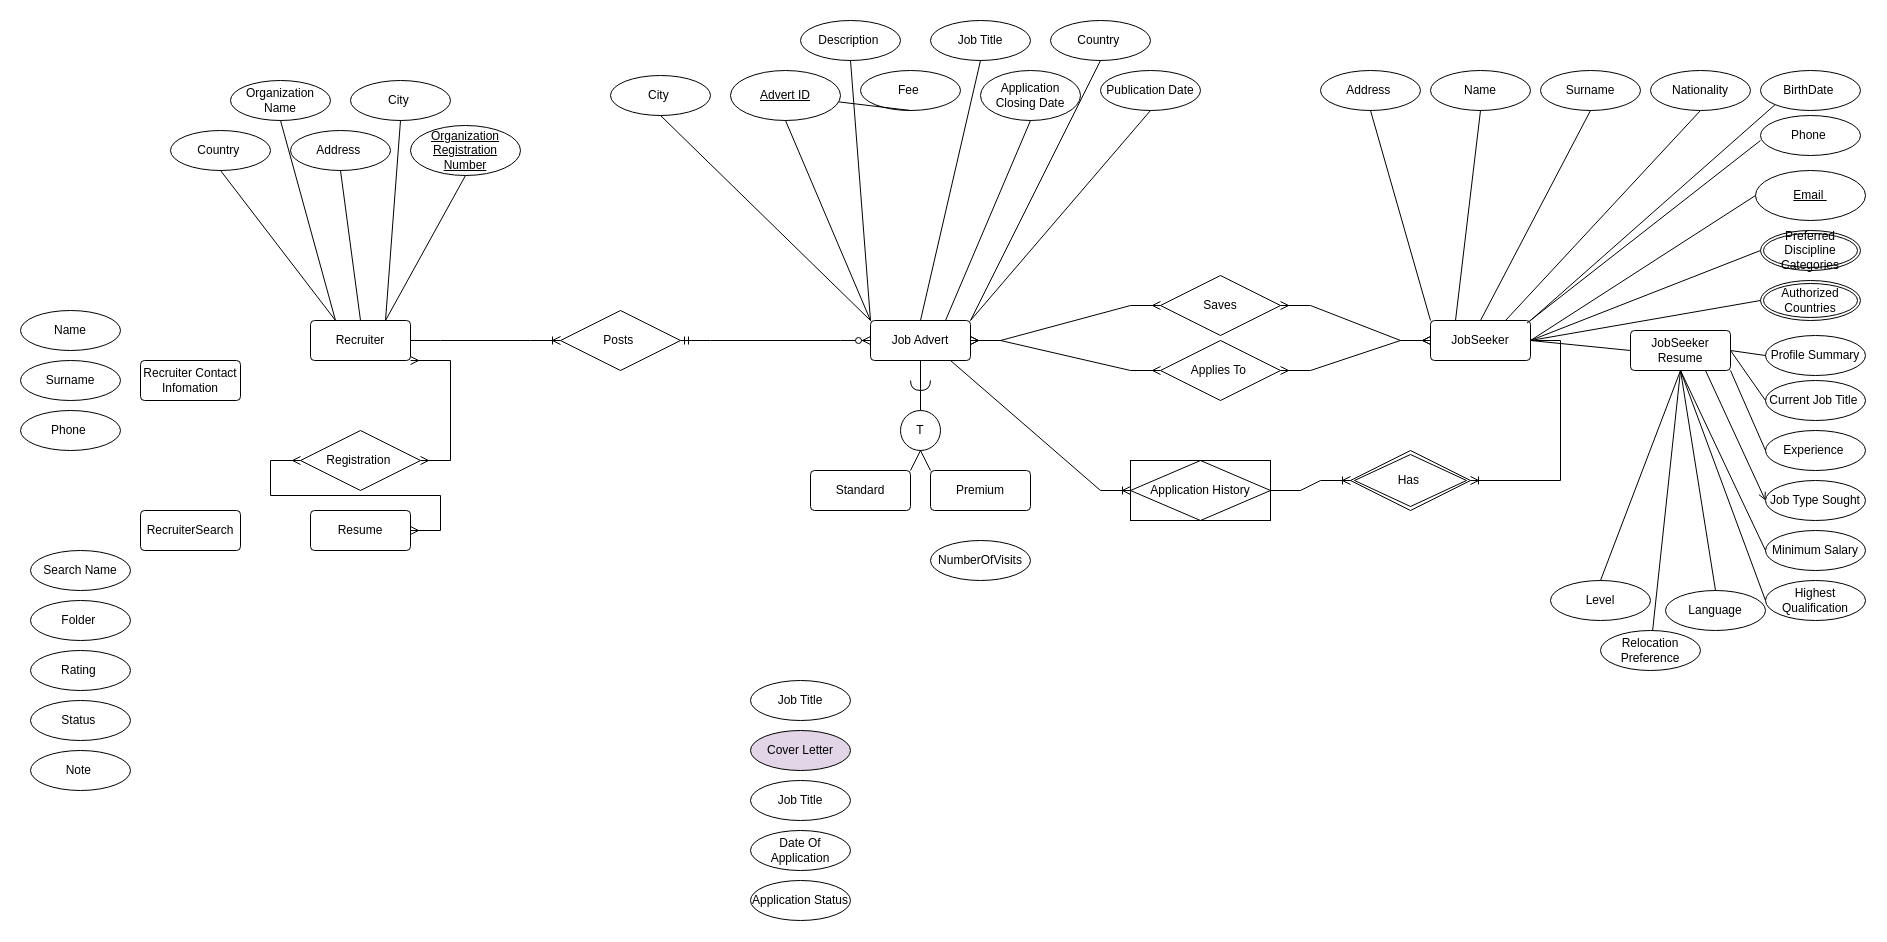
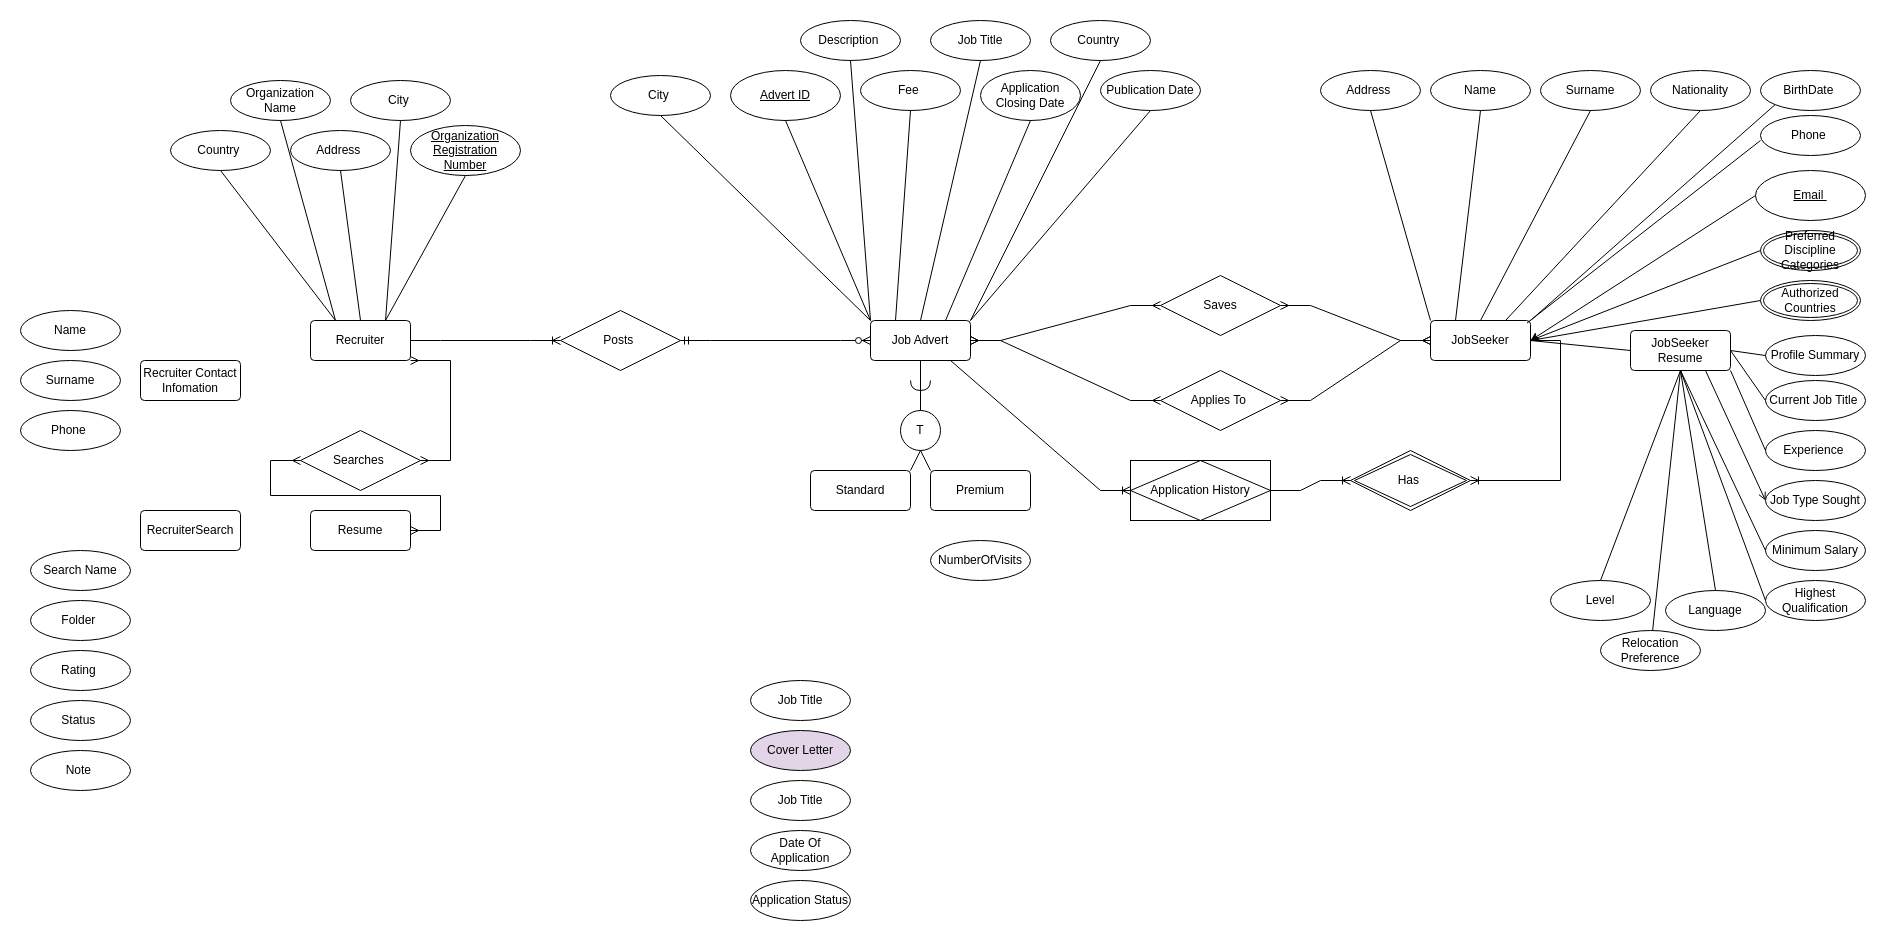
- <mxCell id="65" value="" style="endArrow=none;html=1;rounded=0;exitX=0.5;exitY=1;exitDx=0;exitDy=0;" parent="1" source="14" target="46" edge="1"><mxGeometry relative="1" as="geometry"><mxPoint x="860" y="70" as="sourcePoint" /><mxPoint x="880" y="330" as="targetPoint" /></mxGeometry></mxCell>
+ <mxCell id="65" value="" style="endArrow=none;html=1;rounded=0;exitX=0.5;exitY=1;exitDx=0;exitDy=0;entryX=0.25;entryY=0;entryDx=0;entryDy=0;" parent="1" source="14" target="3" edge="1"><mxGeometry relative="1" as="geometry"><mxPoint x="860" y="70" as="sourcePoint" /><mxPoint x="880" y="330" as="targetPoint" /></mxGeometry></mxCell>
- <mxCell id="76" value="" style="endArrow=none;html=1;rounded=0;entryX=1;entryY=0.5;entryDx=0;entryDy=0;exitX=0;exitY=0.5;exitDx=0;exitDy=0;" parent="1" source="47" target="4" edge="1"><mxGeometry relative="1" as="geometry"><mxPoint x="1770" y="150" as="sourcePoint" /><mxPoint x="1550" y="340" as="targetPoint" /></mxGeometry></mxCell>
+ <mxCell id="76" value="" style="endArrow=classic;html=1;rounded=0;entryX=1;entryY=0.5;entryDx=0;entryDy=0;exitX=0;exitY=0.5;exitDx=0;exitDy=0;" parent="1" source="47" target="4" edge="1"><mxGeometry relative="1" as="geometry"><mxPoint x="1770" y="150" as="sourcePoint" /><mxPoint x="1550" y="340" as="targetPoint" /></mxGeometry></mxCell>
- <mxCell id="52" value="Applies To&amp;nbsp;" style="shape=rhombus;perimeter=rhombusPerimeter;whiteSpace=wrap;html=1;align=center;" parent="1" vertex="1"><mxGeometry x="1160" y="340" width="120" height="60" as="geometry" /></mxCell>
+ <mxCell id="52" value="Applies To&amp;nbsp;" style="shape=rhombus;perimeter=rhombusPerimeter;whiteSpace=wrap;html=1;align=center;" parent="1" vertex="1"><mxGeometry x="1160" y="370" width="120" height="60" as="geometry" /></mxCell>
- <mxCell id="54" value="Registration&amp;nbsp;" style="shape=rhombus;perimeter=rhombusPerimeter;whiteSpace=wrap;html=1;align=center;" parent="1" vertex="1"><mxGeometry x="300" y="430" width="120" height="60" as="geometry" /></mxCell>
+ <mxCell id="54" value="Searches&amp;nbsp;" style="shape=rhombus;perimeter=rhombusPerimeter;whiteSpace=wrap;html=1;align=center;" parent="1" vertex="1"><mxGeometry x="300" y="430" width="120" height="60" as="geometry" /></mxCell>
